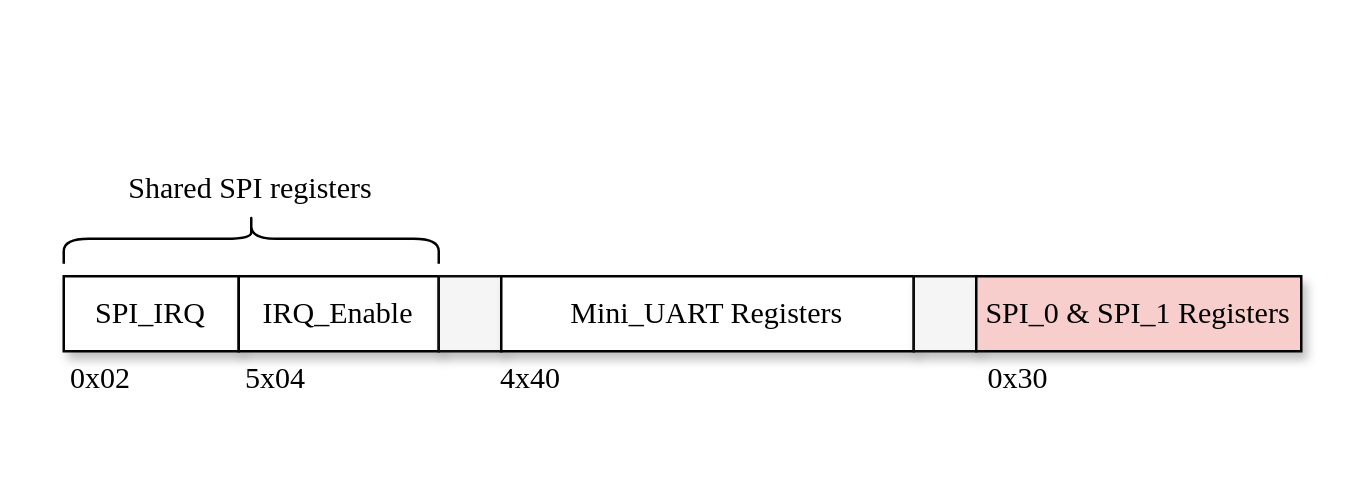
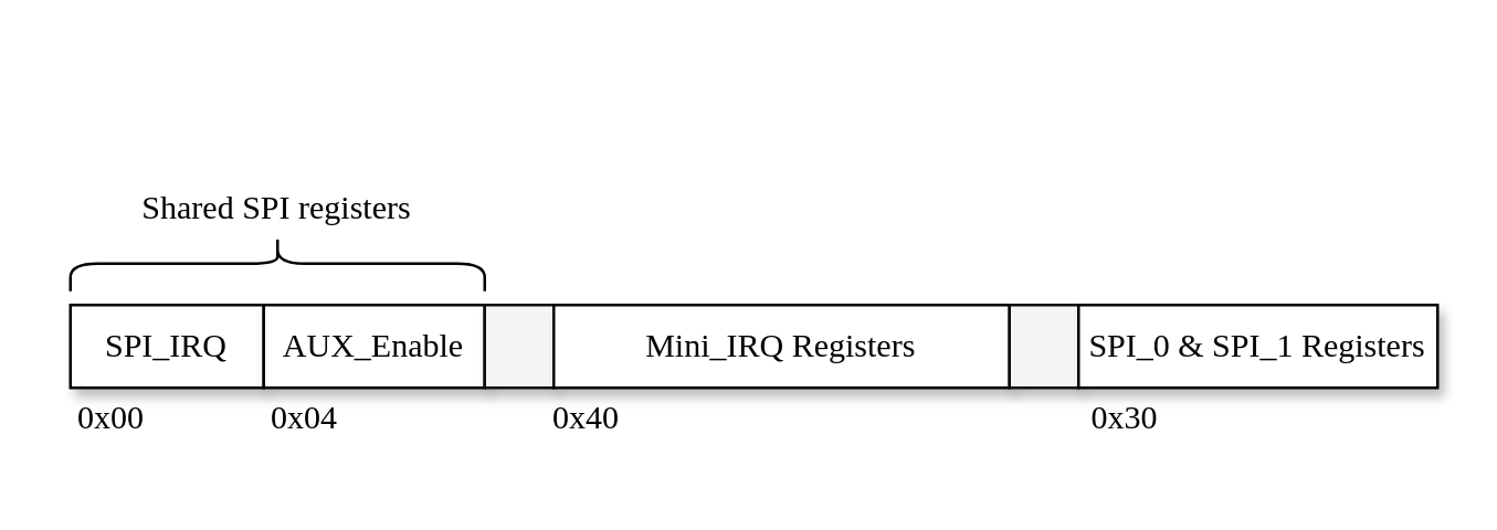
- <mxCell id="3" value="IRQ_Enable" style="rounded=0;whiteSpace=wrap;html=1;fontFamily=Computer Modern;shadow=1;" vertex="1" parent="1"><mxGeometry x="95" y="110" width="80" height="30" as="geometry" /></mxCell>
+ <mxCell id="3" value="AUX_Enable" style="rounded=0;whiteSpace=wrap;html=1;fontFamily=Computer Modern;shadow=1;" vertex="1" parent="1"><mxGeometry x="95" y="110" width="80" height="30" as="geometry" /></mxCell>
- <mxCell id="11" value="Mini_UART Registers" style="rounded=0;whiteSpace=wrap;html=1;fontFamily=Computer Modern;shadow=1;" vertex="1" parent="1"><mxGeometry x="200" y="110" width="165" height="30" as="geometry" /></mxCell>
+ <mxCell id="11" value="Mini_IRQ Registers" style="rounded=0;whiteSpace=wrap;html=1;fontFamily=Computer Modern;shadow=1;" vertex="1" parent="1"><mxGeometry x="200" y="110" width="165" height="30" as="geometry" /></mxCell>
- <mxCell id="13" value="SPI_0 &amp;amp; SPI_1 Registers" style="rounded=0;whiteSpace=wrap;html=1;fontFamily=Computer Modern;shadow=1;fillColor=#f8cecc;" vertex="1" parent="1"><mxGeometry x="390" y="110" width="130" height="30" as="geometry" /></mxCell>
+ <mxCell id="13" value="SPI_0 &amp;amp; SPI_1 Registers" style="rounded=0;whiteSpace=wrap;html=1;fontFamily=Computer Modern;shadow=1;" vertex="1" parent="1"><mxGeometry x="390" y="110" width="130" height="30" as="geometry" /></mxCell>
- <mxCell id="6" value="0x02" style="text;html=1;strokeColor=none;fillColor=none;align=center;verticalAlign=middle;whiteSpace=wrap;rounded=0;fontFamily=Computer Modern;" vertex="1" parent="1"><mxGeometry x="20" y="136" width="40" height="30" as="geometry" /></mxCell>
+ <mxCell id="6" value="0x00" style="text;html=1;strokeColor=none;fillColor=none;align=center;verticalAlign=middle;whiteSpace=wrap;rounded=0;fontFamily=Computer Modern;" vertex="1" parent="1"><mxGeometry x="20" y="136" width="40" height="30" as="geometry" /></mxCell>
- <mxCell id="7" value="5x04" style="text;html=1;strokeColor=none;fillColor=none;align=center;verticalAlign=middle;whiteSpace=wrap;rounded=0;fontFamily=Computer Modern;" vertex="1" parent="1"><mxGeometry x="90" y="136" width="40" height="30" as="geometry" /></mxCell>
+ <mxCell id="7" value="0x04" style="text;html=1;strokeColor=none;fillColor=none;align=center;verticalAlign=middle;whiteSpace=wrap;rounded=0;fontFamily=Computer Modern;" vertex="1" parent="1"><mxGeometry x="90" y="136" width="40" height="30" as="geometry" /></mxCell>
- <mxCell id="8" value="4x40" style="text;html=1;strokeColor=none;fillColor=none;align=center;verticalAlign=middle;whiteSpace=wrap;rounded=0;fontFamily=Computer Modern;" vertex="1" parent="1"><mxGeometry x="192" y="136" width="40" height="30" as="geometry" /></mxCell>
+ <mxCell id="8" value="0x40" style="text;html=1;strokeColor=none;fillColor=none;align=center;verticalAlign=middle;whiteSpace=wrap;rounded=0;fontFamily=Computer Modern;" vertex="1" parent="1"><mxGeometry x="192" y="136" width="40" height="30" as="geometry" /></mxCell>
